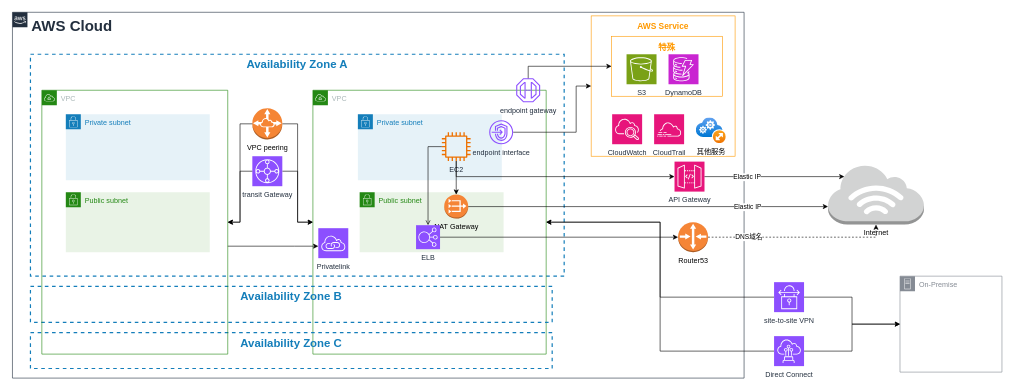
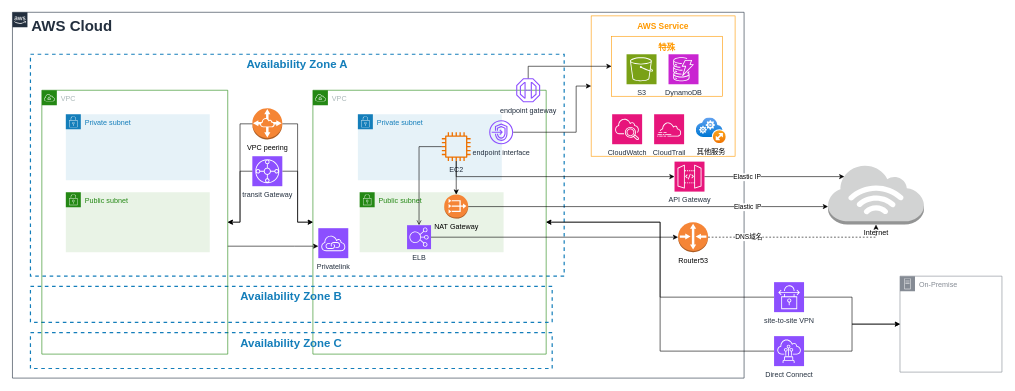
- <mxCell id="24" value="ELB" style="sketch=0;points=[[0,0,0],[0.25,0,0],[0.5,0,0],[0.75,0,0],[1,0,0],[0,1,0],[0.25,1,0],[0.5,1,0],[0.75,1,0],[1,1,0],[0,0.25,0],[0,0.5,0],[0,0.75,0],[1,0.25,0],[1,0.5,0],[1,0.75,0]];outlineConnect=0;fontColor=#232F3E;fillColor=#8C4FFF;strokeColor=#ffffff;dashed=0;verticalLabelPosition=bottom;verticalAlign=top;align=center;html=1;fontSize=12;fontStyle=0;aspect=fixed;shape=mxgraph.aws4.resourceIcon;resIcon=mxgraph.aws4.elastic_load_balancing;" vertex="1" parent="2"><mxGeometry x="673" y="355" width="40" height="40" as="geometry" /></mxCell>
+ <mxCell id="24" value="ELB" style="sketch=0;points=[[0,0,0],[0.25,0,0],[0.5,0,0],[0.75,0,0],[1,0,0],[0,1,0],[0.25,1,0],[0.5,1,0],[0.75,1,0],[1,1,0],[0,0.25,0],[0,0.5,0],[0,0.75,0],[1,0.25,0],[1,0.5,0],[1,0.75,0]];outlineConnect=0;fontColor=#232F3E;fillColor=#8C4FFF;strokeColor=#ffffff;dashed=0;verticalLabelPosition=bottom;verticalAlign=top;align=center;html=1;fontSize=12;fontStyle=0;aspect=fixed;shape=mxgraph.aws4.resourceIcon;resIcon=mxgraph.aws4.elastic_load_balancing;" vertex="1" parent="2"><mxGeometry x="658" y="355" width="40" height="40" as="geometry" /></mxCell>
